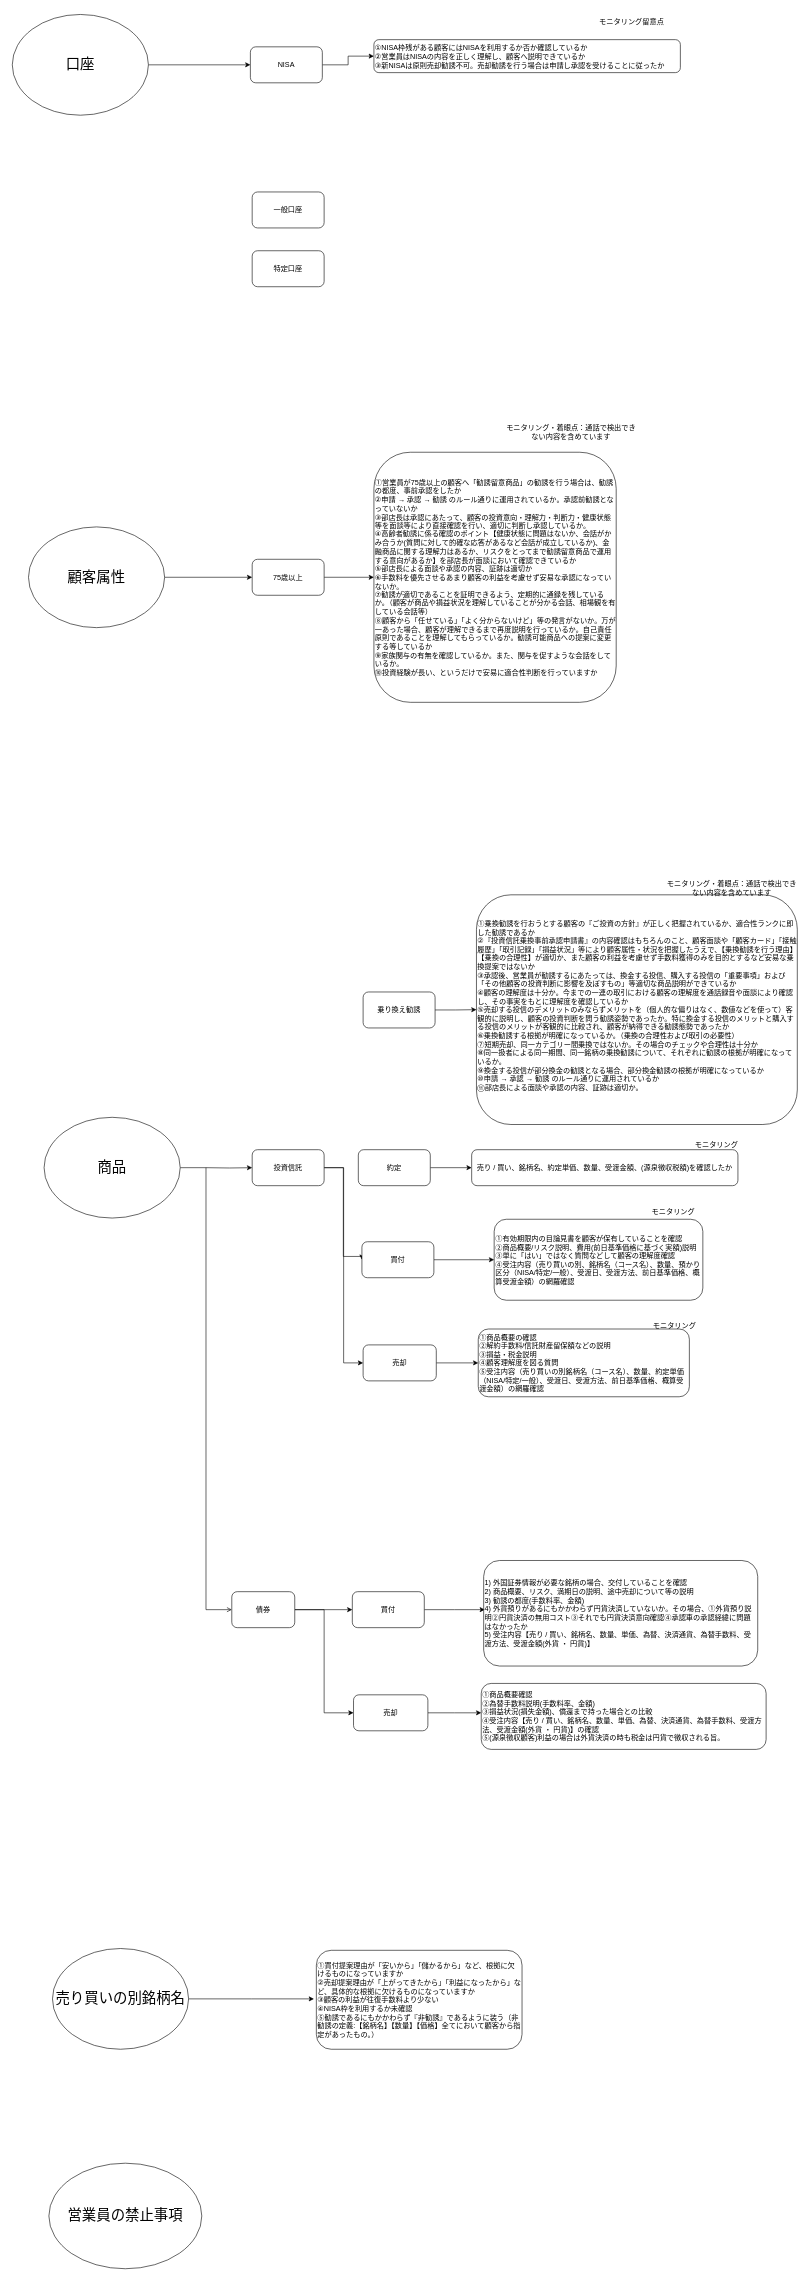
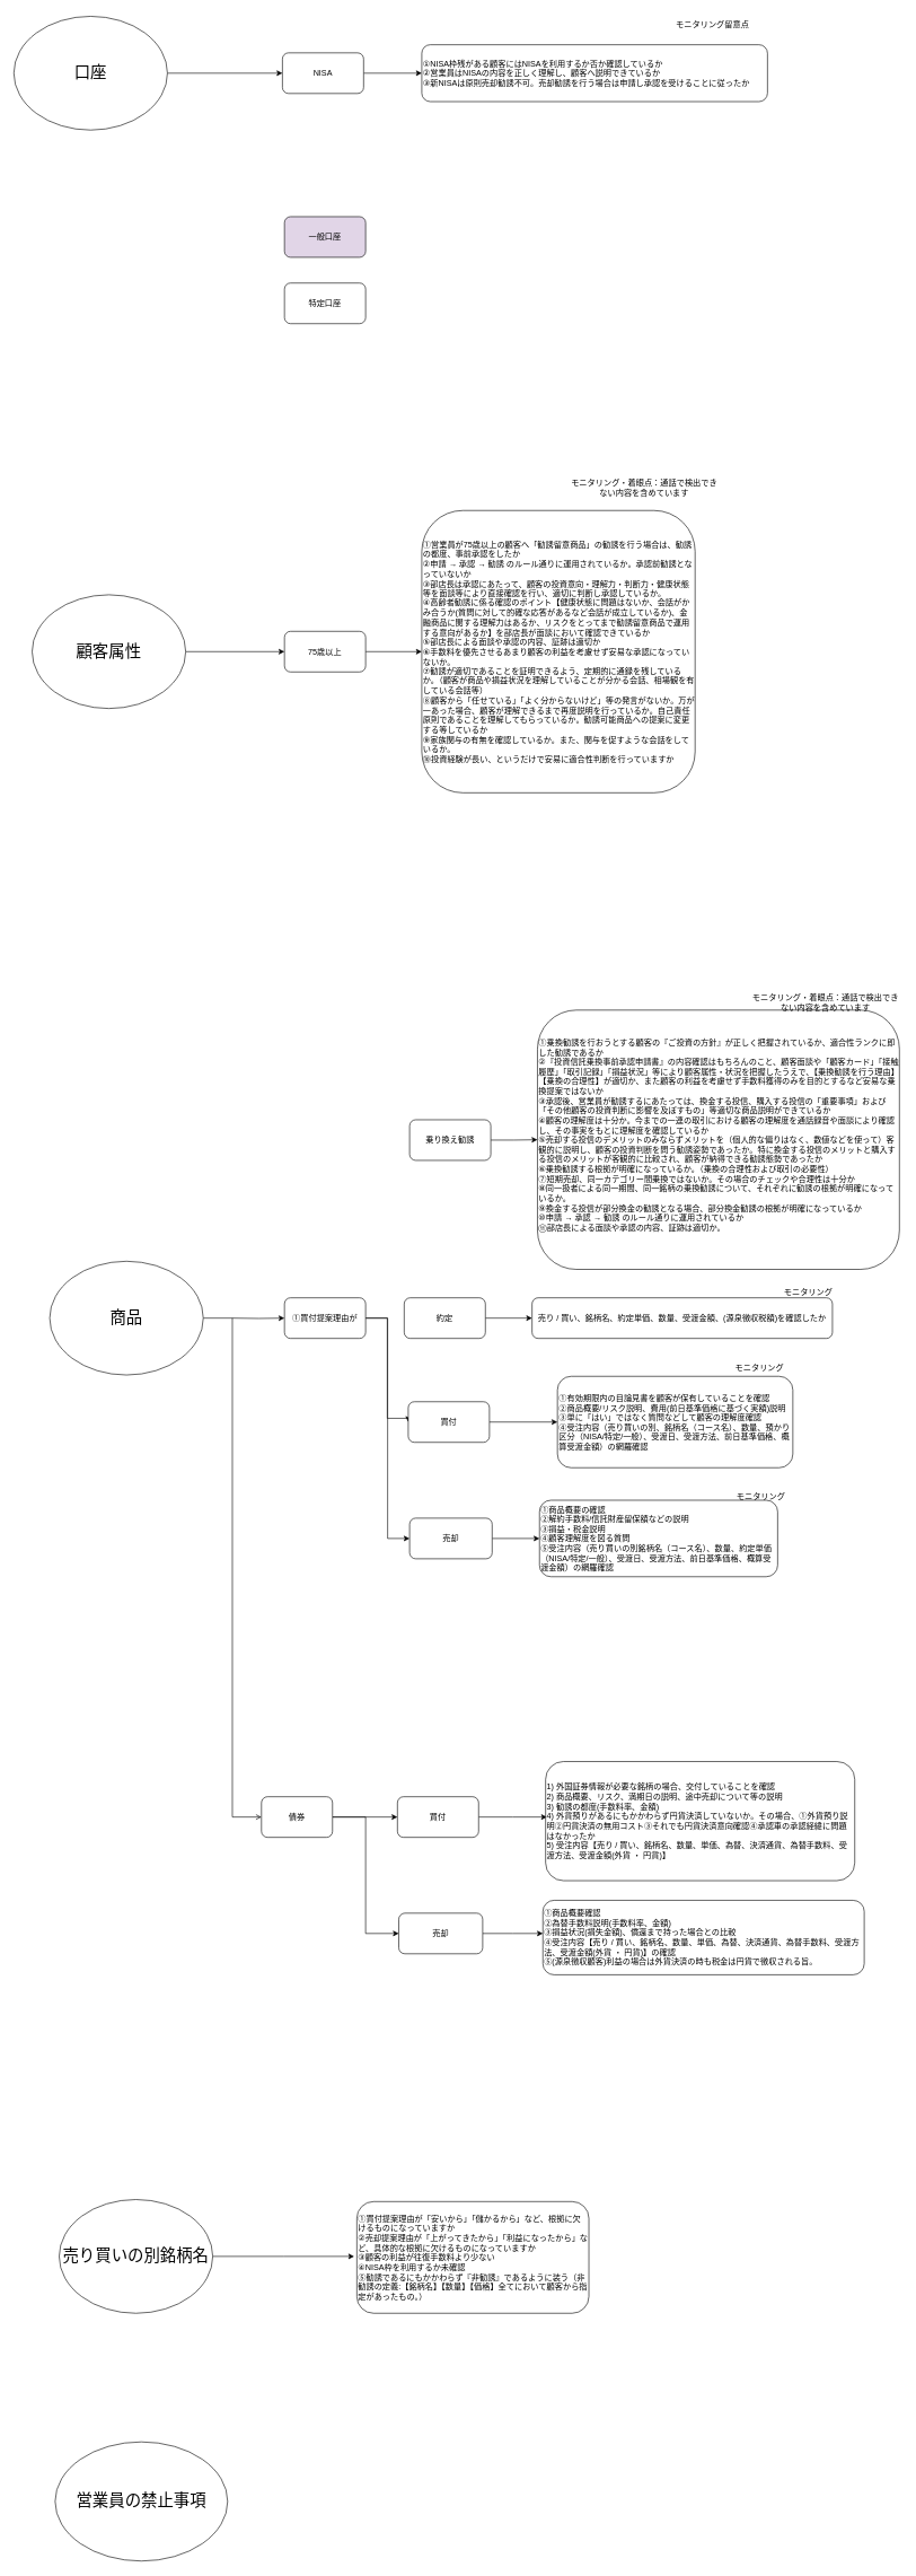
- <mxCell id="44" value="①NISA枠残がある顧客にはNISAを利用するか否か確認しているか&lt;br&gt;②営業員はNISAの内容を正しく理解し、顧客へ説明できているか&lt;br&gt;③新NISAは原則売却勧誘不可。売却勧誘を行う場合は申請し承認を受けることに従ったか" style="rounded=1;whiteSpace=wrap;html=1;align=left;" vertex="1" parent="1"><mxGeometry x="623" y="65" width="511" height="55" as="geometry" /></mxCell>
+ <mxCell id="44" value="①NISA枠残がある顧客にはNISAを利用するか否か確認しているか&lt;br&gt;②営業員はNISAの内容を正しく理解し、顧客へ説明できているか&lt;br&gt;③新NISAは原則売却勧誘不可。売却勧誘を行う場合は申請し承認を受けることに従ったか" style="rounded=1;whiteSpace=wrap;html=1;align=left;" vertex="1" parent="1"><mxGeometry x="623" y="65" width="511" height="84" as="geometry" /></mxCell>
- <mxCell id="43" value="一般口座" style="rounded=1;whiteSpace=wrap;html=1;" vertex="1" parent="1"><mxGeometry x="420" y="319" width="120" height="60" as="geometry" /></mxCell>
+ <mxCell id="43" value="一般口座" style="rounded=1;whiteSpace=wrap;html=1;fillColor=#e1d5e7;" vertex="1" parent="1"><mxGeometry x="420" y="319" width="120" height="60" as="geometry" /></mxCell>
- <mxCell id="5" value="投資信託" style="rounded=1;whiteSpace=wrap;html=1;" vertex="1" parent="1"><mxGeometry x="420" y="1916" width="120" height="60" as="geometry" /></mxCell>
+ <mxCell id="5" value="①買付提案理由が" style="rounded=1;whiteSpace=wrap;html=1;" vertex="1" parent="1"><mxGeometry x="420" y="1916" width="120" height="60" as="geometry" /></mxCell>
